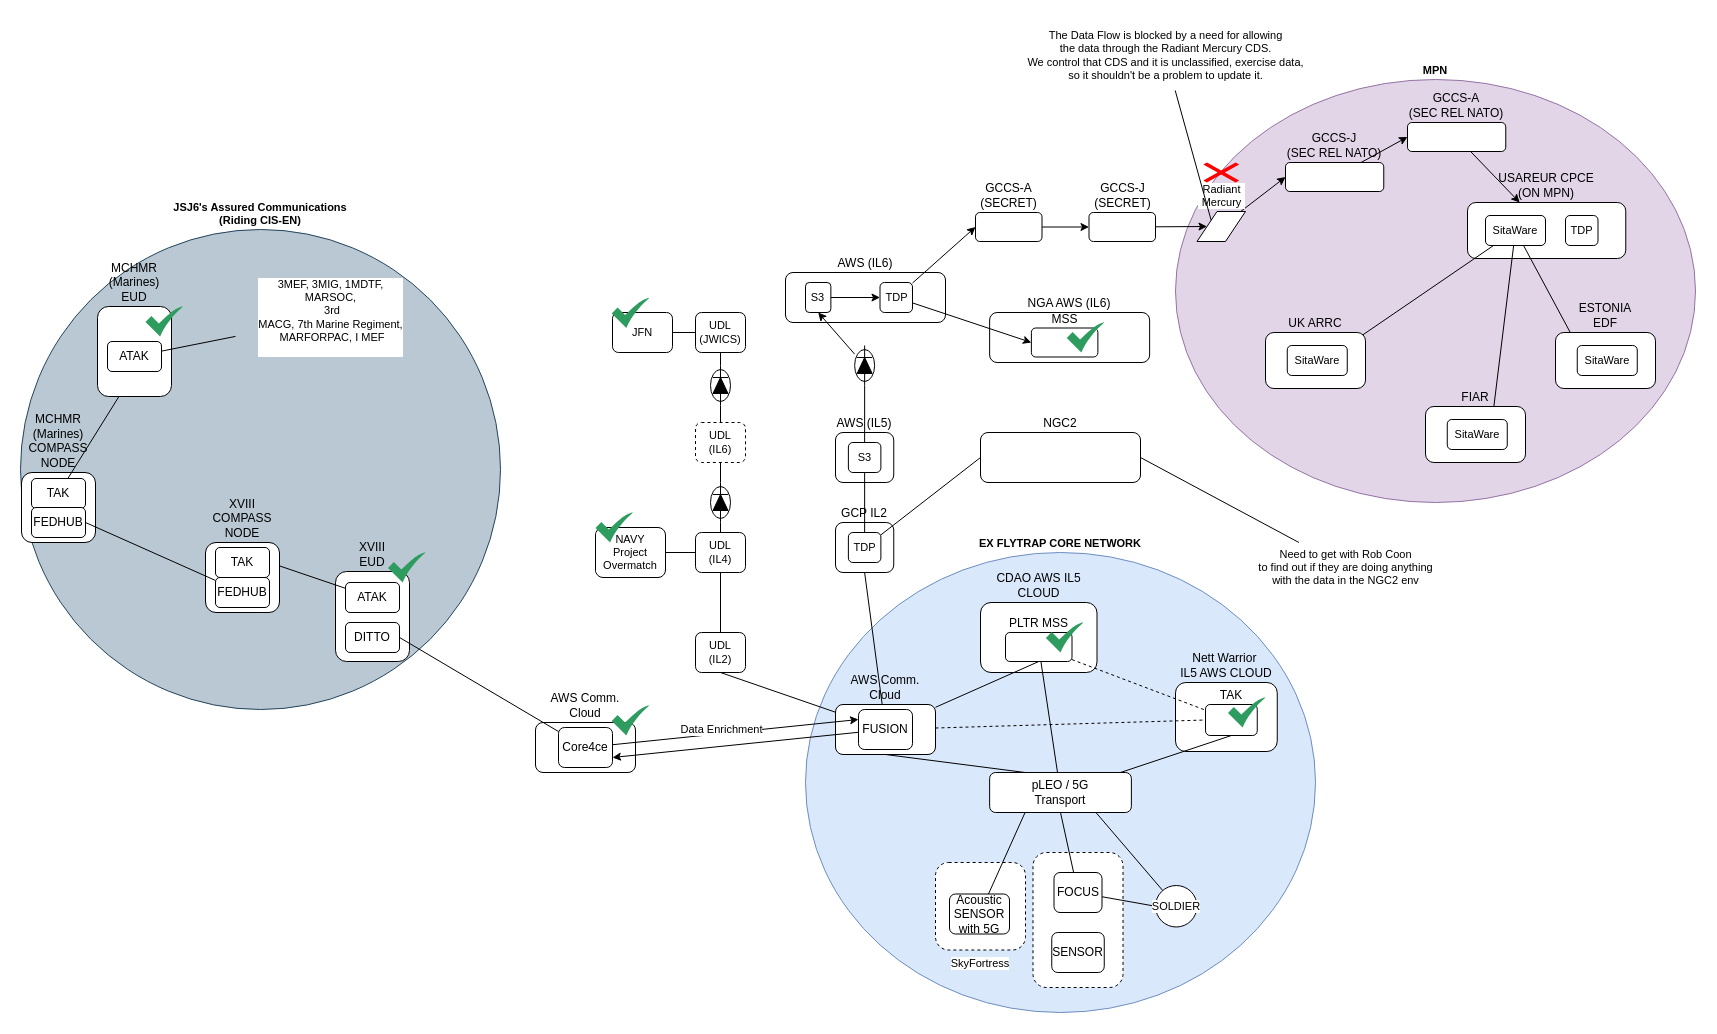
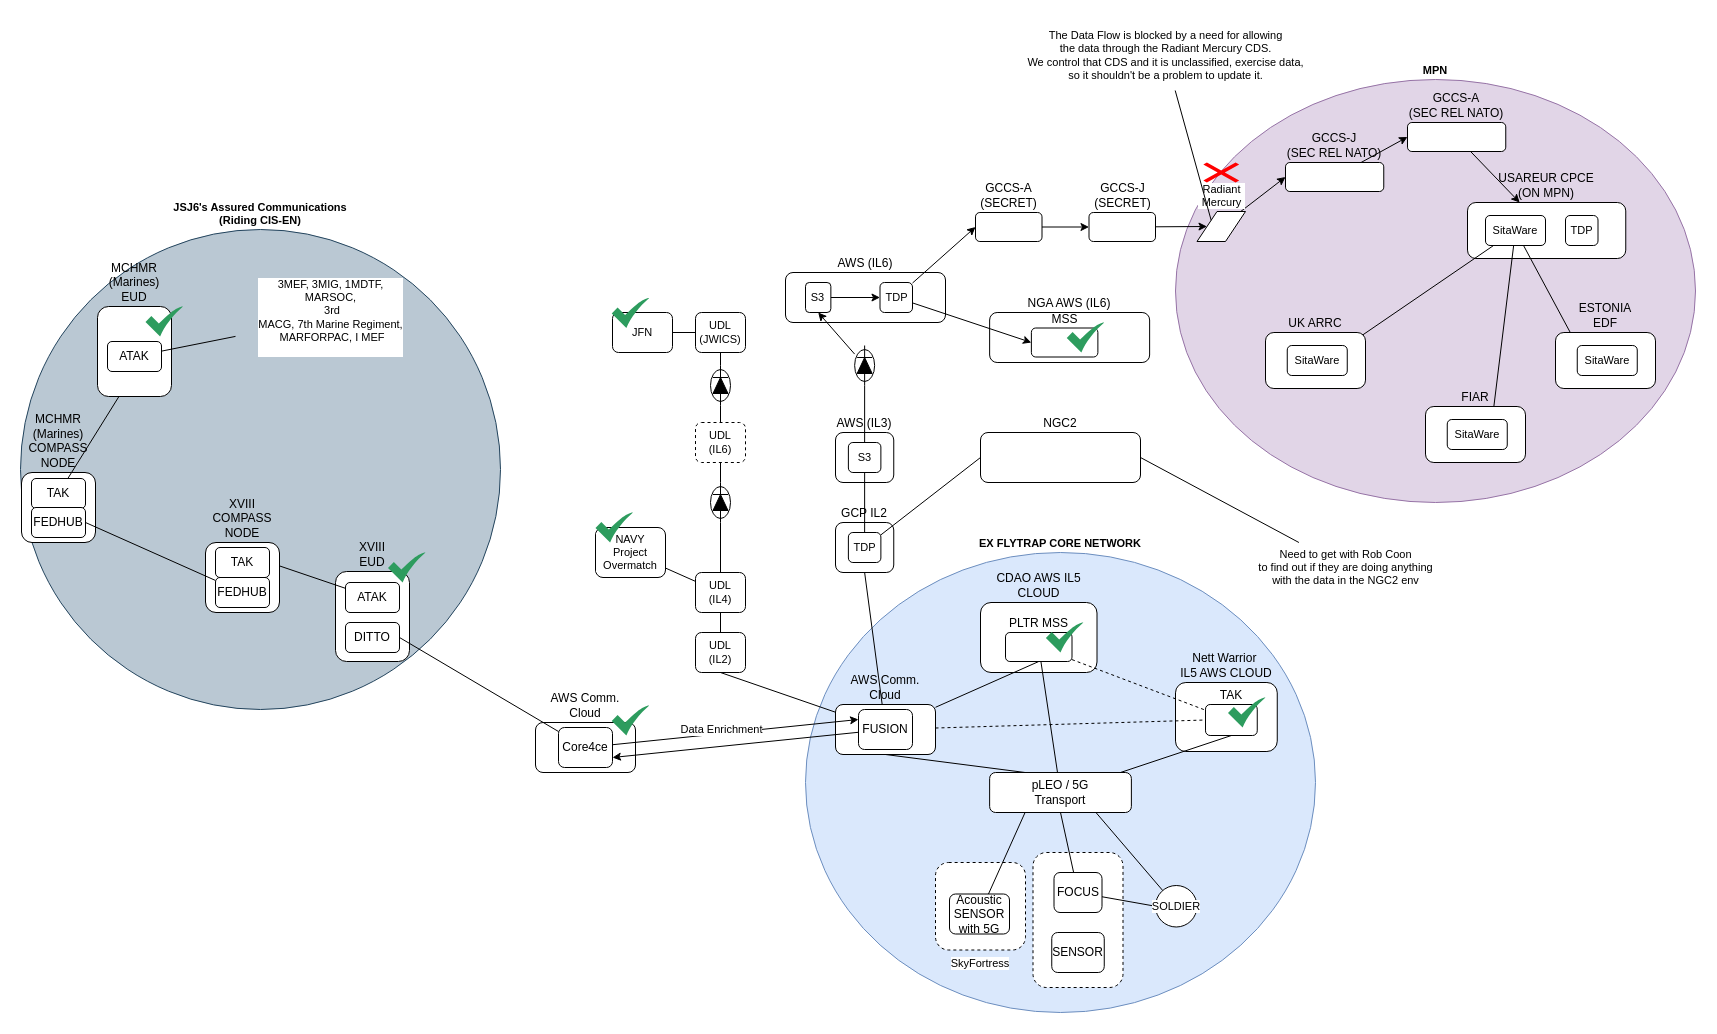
- <mxCell id="10" value="AWS (IL5)" style="rounded=1;whiteSpace=wrap;html=1;labelPosition=center;verticalLabelPosition=top;align=center;verticalAlign=bottom;" parent="1" vertex="1"><mxGeometry x="835" y="432" width="58.25" height="50" as="geometry" /></mxCell>
+ <mxCell id="10" value="AWS (IL3)" style="rounded=1;whiteSpace=wrap;html=1;labelPosition=center;verticalLabelPosition=top;align=center;verticalAlign=bottom;" parent="1" vertex="1"><mxGeometry x="835" y="432" width="58.25" height="50" as="geometry" /></mxCell>
- <mxCell id="44" value="UDL&lt;div&gt;(IL4)&lt;/div&gt;" style="rounded=1;whiteSpace=wrap;html=1;fontFamily=Helvetica;fontSize=11;fontColor=default;labelBackgroundColor=default;" parent="1" vertex="1"><mxGeometry x="695" y="532" width="50" height="40" as="geometry" /></mxCell>
+ <mxCell id="44" value="UDL&lt;div&gt;(IL4)&lt;/div&gt;" style="rounded=1;whiteSpace=wrap;html=1;fontFamily=Helvetica;fontSize=11;fontColor=default;labelBackgroundColor=default;" parent="1" vertex="1"><mxGeometry x="695" y="572" width="50" height="40" as="geometry" /></mxCell>
